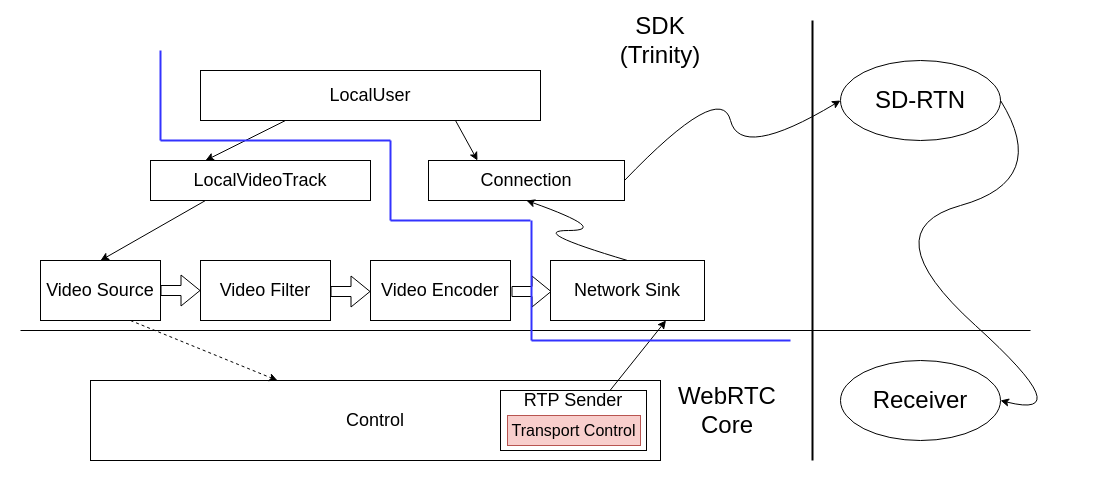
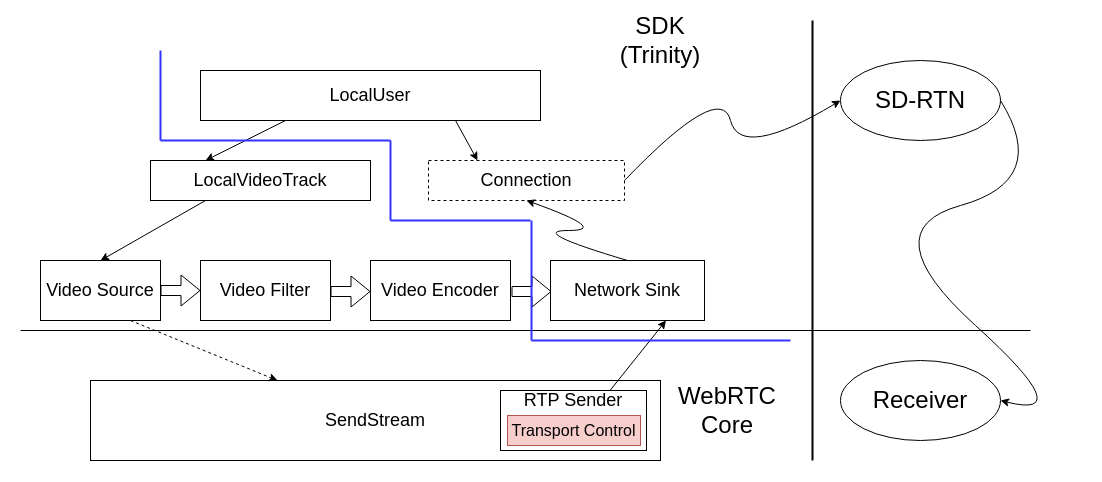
- <mxCell id="7" value="&lt;font style=&quot;font-size: 18px&quot;&gt;Connection&lt;/font&gt;" style="rounded=0;whiteSpace=wrap;html=1;" parent="1" vertex="1"><mxGeometry x="428" y="160" width="196" height="40" as="geometry" /></mxCell>
+ <mxCell id="7" value="&lt;font style=&quot;font-size: 18px&quot;&gt;Connection&lt;/font&gt;" style="rounded=0;whiteSpace=wrap;html=1;dashed=1;" parent="1" vertex="1"><mxGeometry x="428" y="160" width="196" height="40" as="geometry" /></mxCell>
- <mxCell id="17" value="&lt;font style=&quot;font-size: 18px&quot;&gt;Control&lt;/font&gt;" style="rounded=0;whiteSpace=wrap;html=1;" parent="1" vertex="1"><mxGeometry x="90" y="380" width="570" height="80" as="geometry" /></mxCell>
+ <mxCell id="17" value="&lt;font style=&quot;font-size: 18px&quot;&gt;SendStream&lt;/font&gt;" style="rounded=0;whiteSpace=wrap;html=1;" parent="1" vertex="1"><mxGeometry x="90" y="380" width="570" height="80" as="geometry" /></mxCell>
